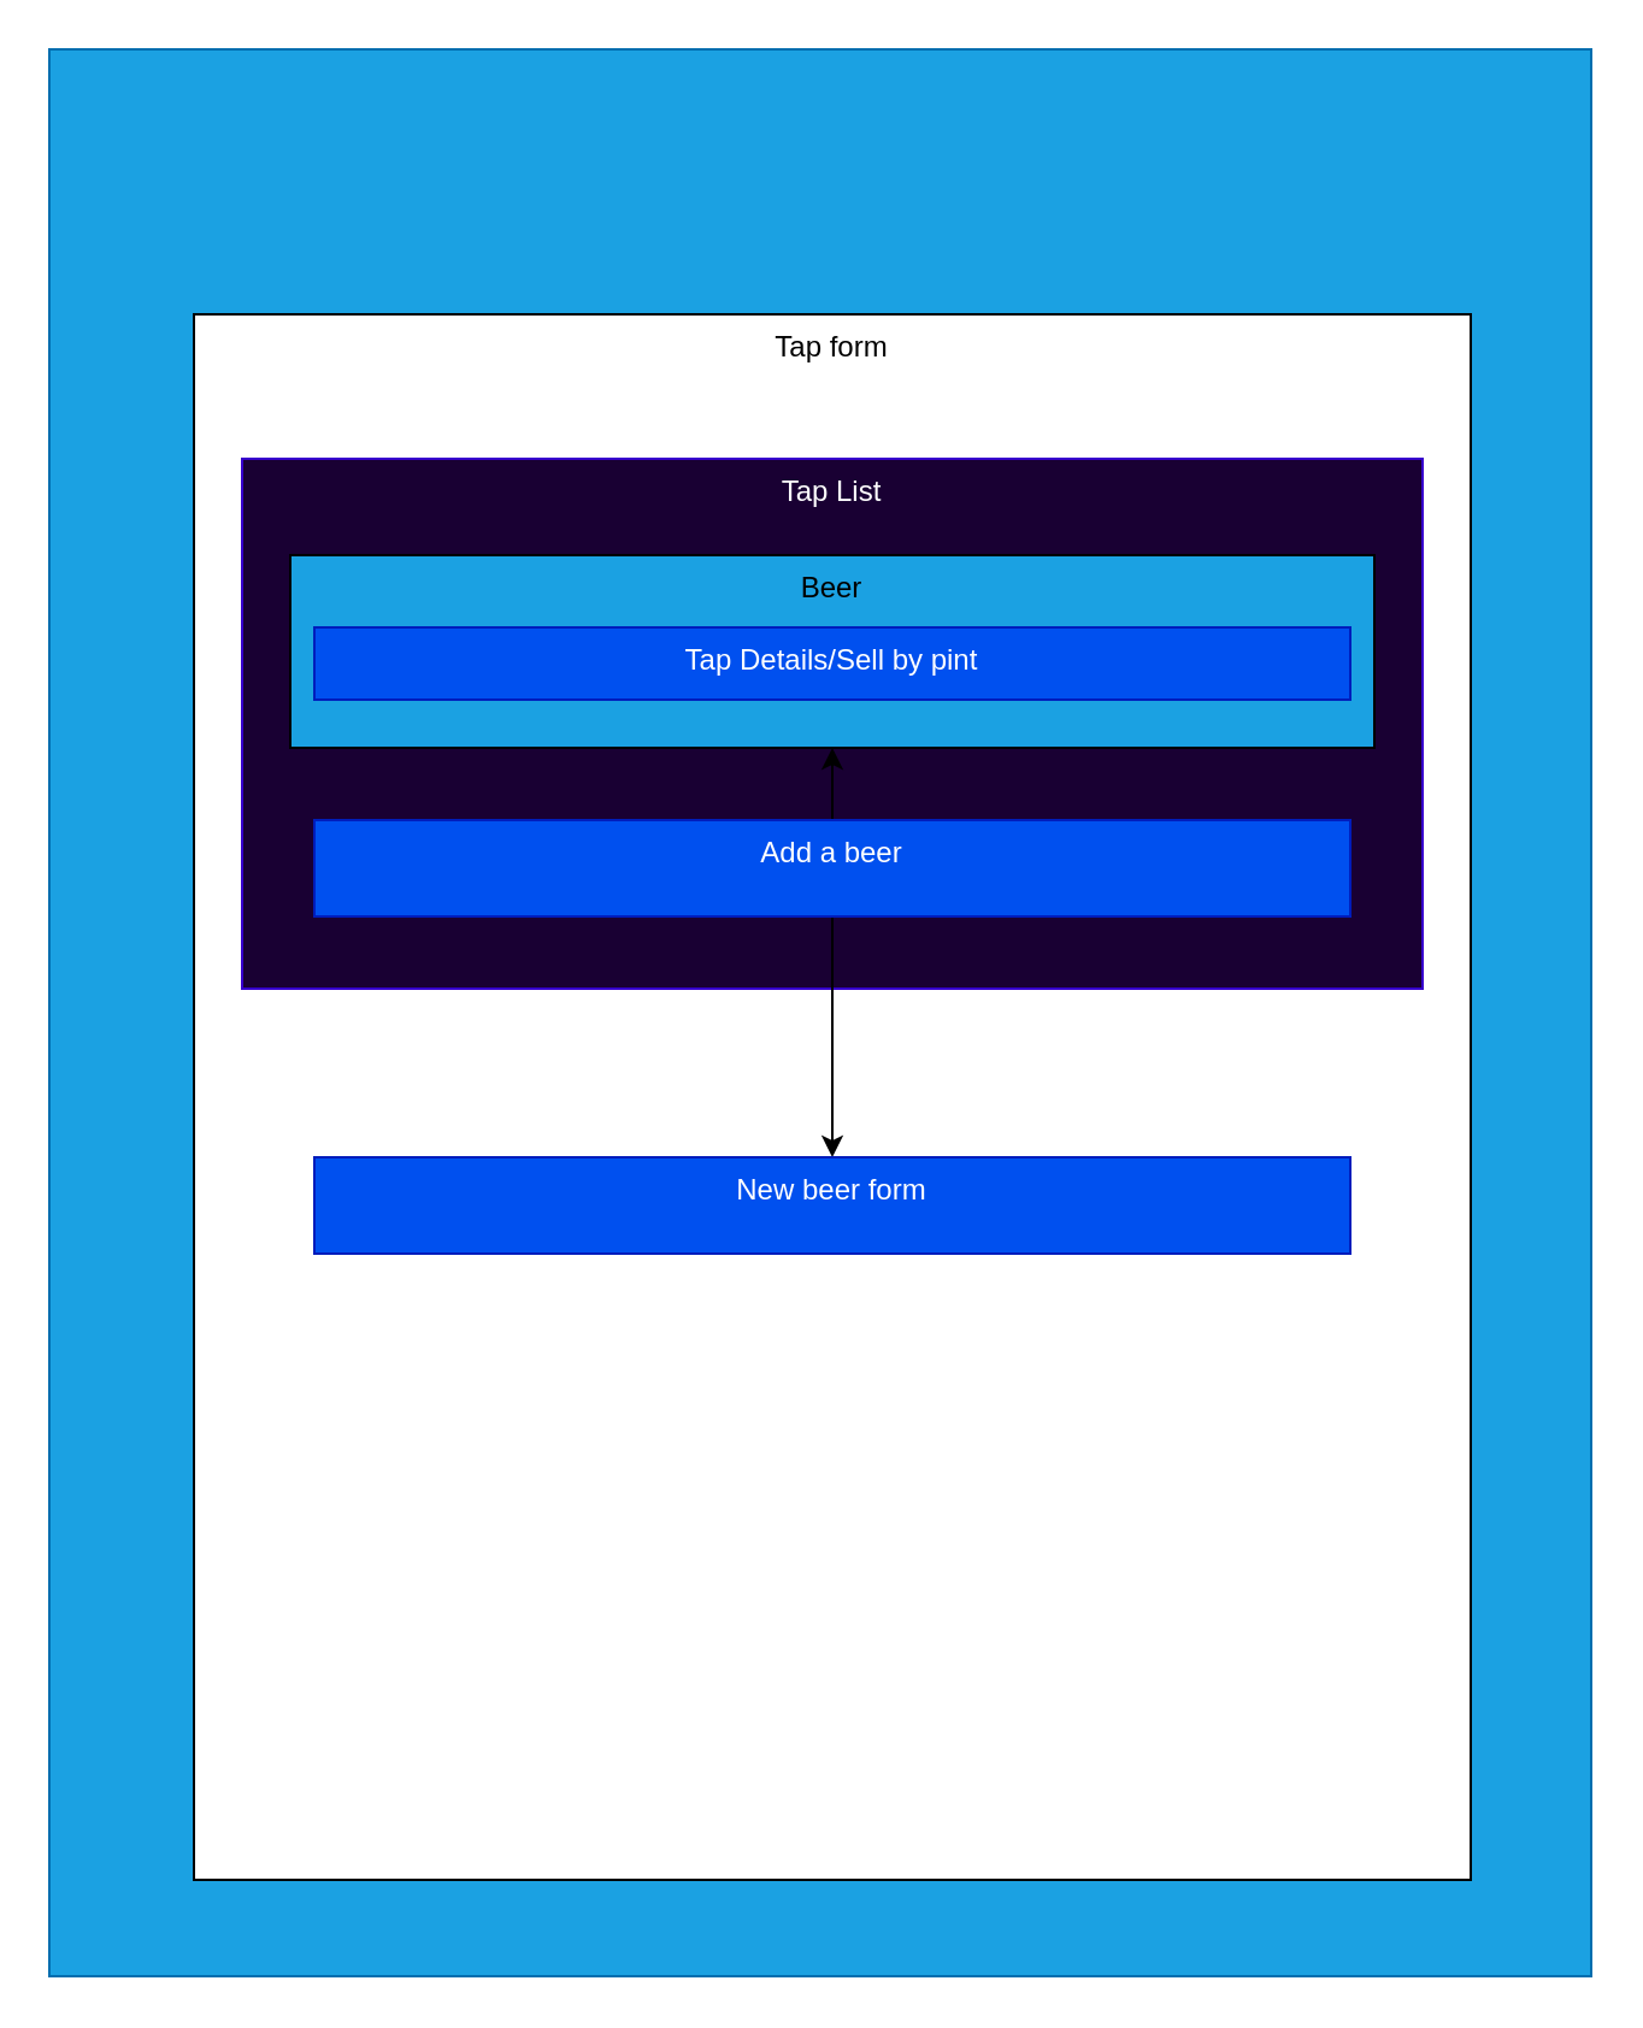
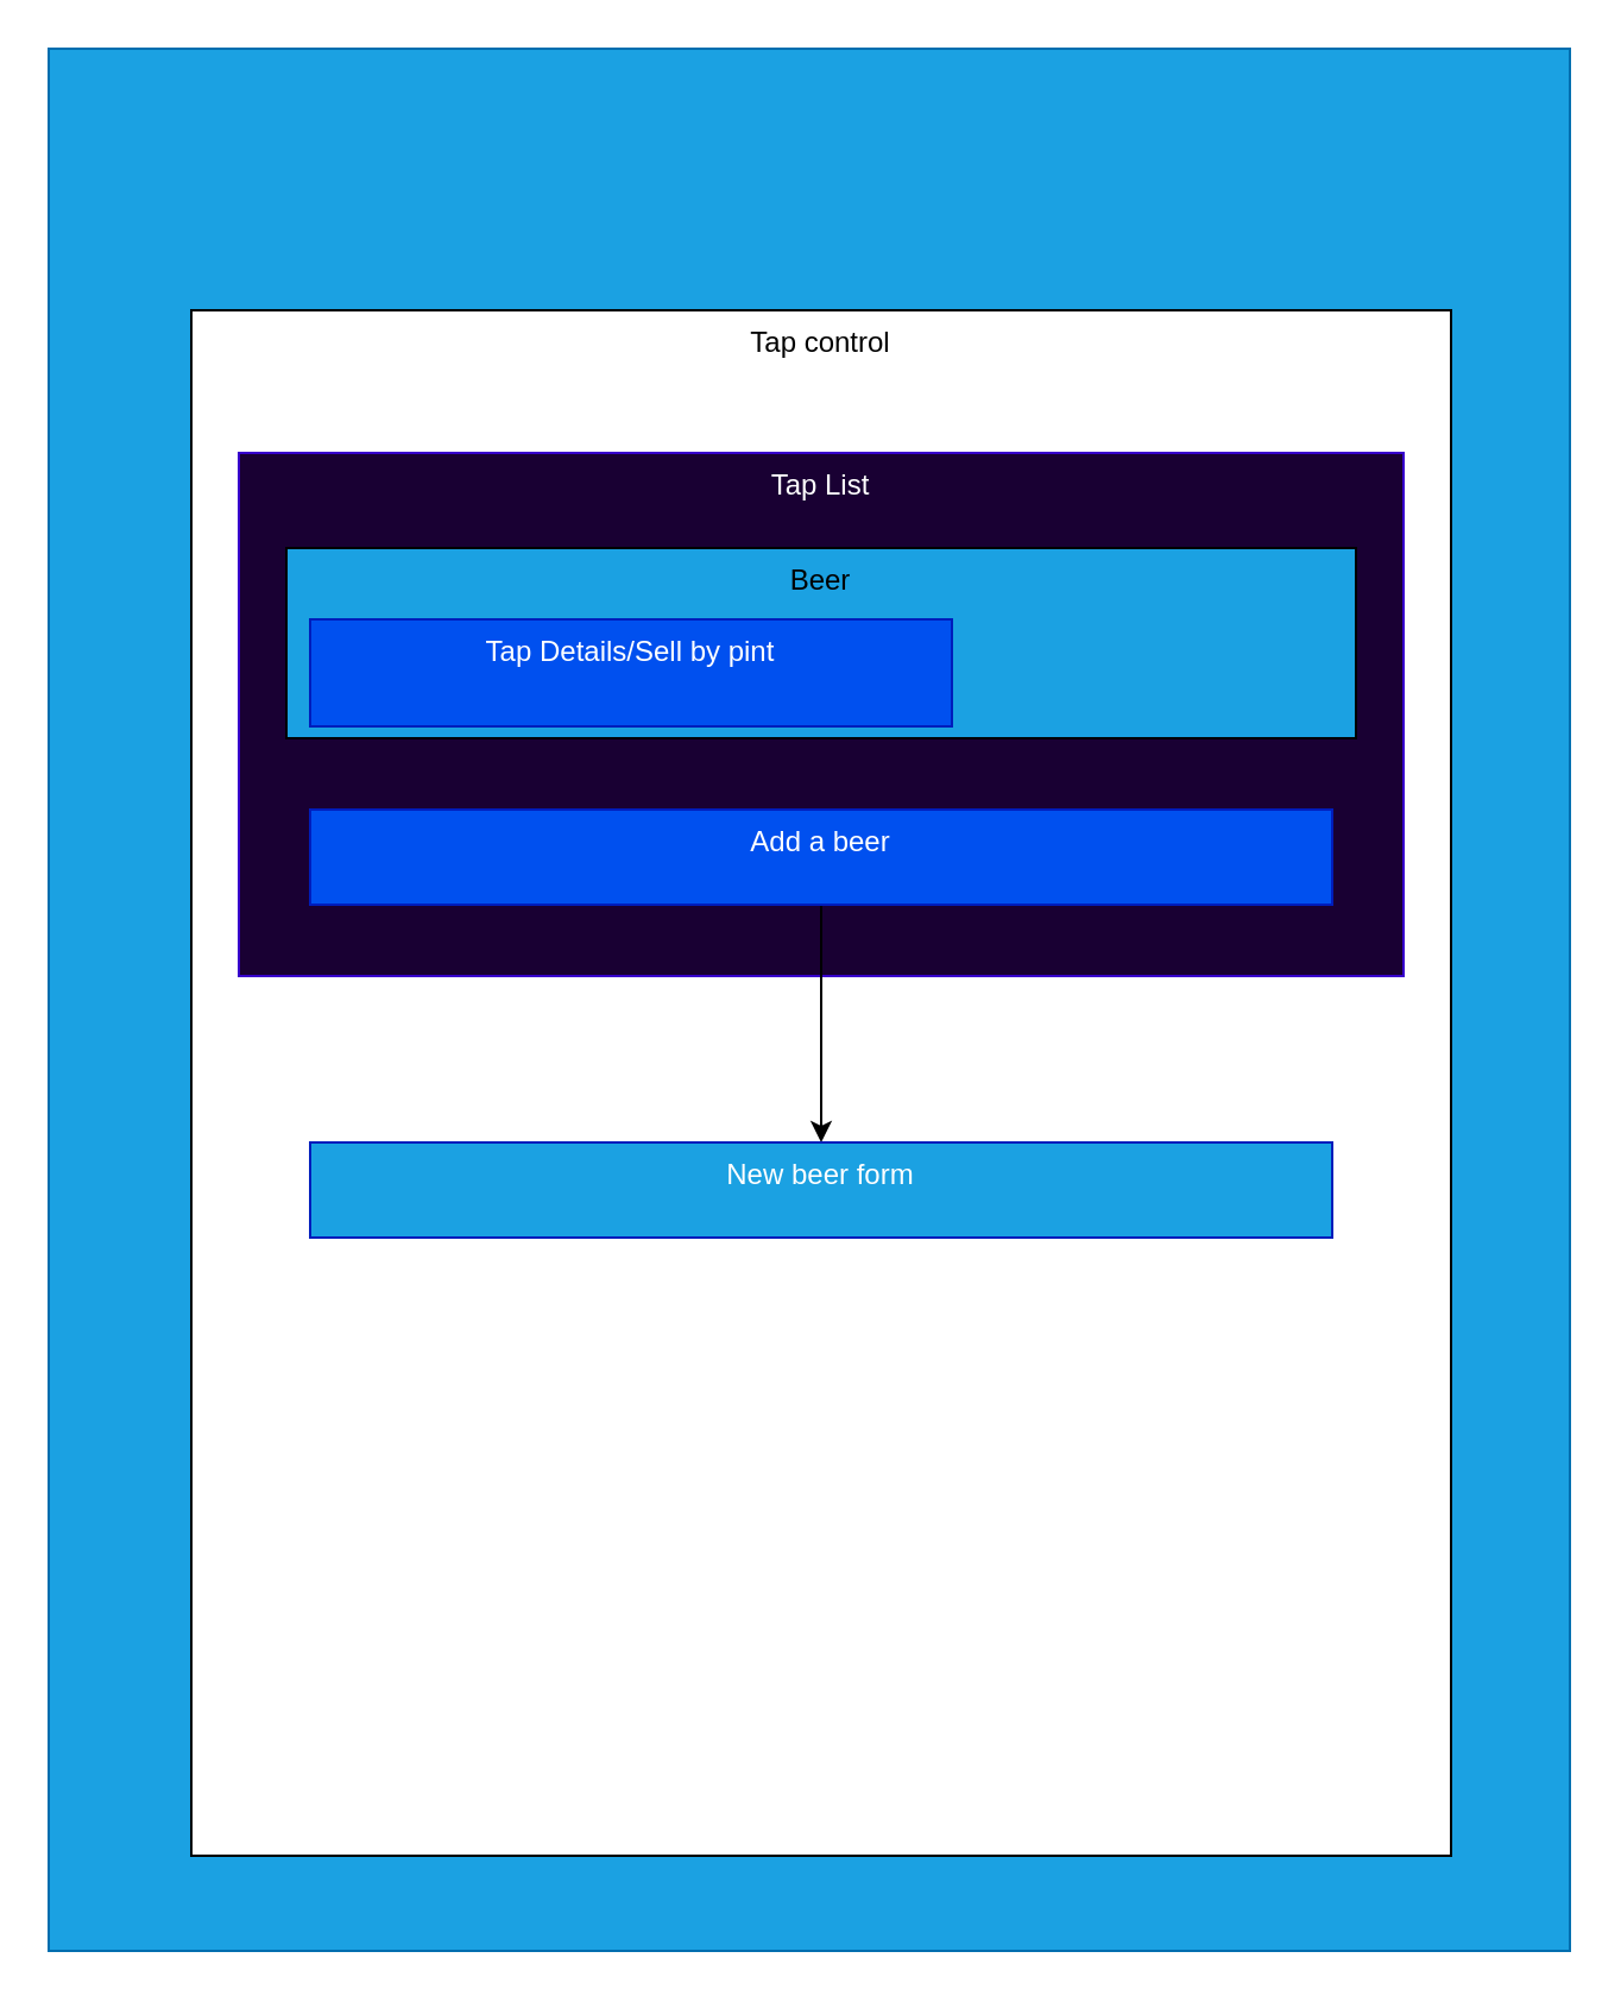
- <mxCell id="3" value="Tap form" style="rounded=0;whiteSpace=wrap;html=1;verticalAlign=top;" parent="1" vertex="1"><mxGeometry x="80" y="130" width="530" height="650" as="geometry" /></mxCell>
+ <mxCell id="3" value="Tap control" style="rounded=0;whiteSpace=wrap;html=1;verticalAlign=top;" parent="1" vertex="1"><mxGeometry x="80" y="130" width="530" height="650" as="geometry" /></mxCell>
- <mxCell id="6" value="Tap Details/Sell by pint" style="rounded=0;whiteSpace=wrap;html=1;fillColor=#0050ef;verticalAlign=top;strokeColor=#001DBC;fontColor=#ffffff;" parent="1" vertex="1"><mxGeometry x="130" y="260" width="430" height="30" as="geometry" /></mxCell>
+ <mxCell id="6" value="Tap Details/Sell by pint" style="rounded=0;whiteSpace=wrap;html=1;fillColor=#0050ef;verticalAlign=top;strokeColor=#001DBC;fontColor=#ffffff;" parent="1" vertex="1"><mxGeometry x="130" y="260" width="270" height="45" as="geometry" /></mxCell>
- <mxCell id="7" style="edgeStyle=none;html=1;" parent="1" source="9" target="5" edge="1"><mxGeometry relative="1" as="geometry" /></mxCell>
- <mxCell id="10" value="New beer form&lt;br&gt;" style="rounded=0;whiteSpace=wrap;html=1;fillColor=#0050ef;verticalAlign=top;strokeColor=#001DBC;fontColor=#ffffff;" parent="1" vertex="1"><mxGeometry x="130" y="480" width="430" height="40" as="geometry" /></mxCell>
+ <mxCell id="10" value="New beer form&lt;br&gt;" style="rounded=0;whiteSpace=wrap;html=1;fillColor=#1ba1e2;verticalAlign=top;strokeColor=#001DBC;fontColor=#ffffff;" parent="1" vertex="1"><mxGeometry x="130" y="480" width="430" height="40" as="geometry" /></mxCell>
